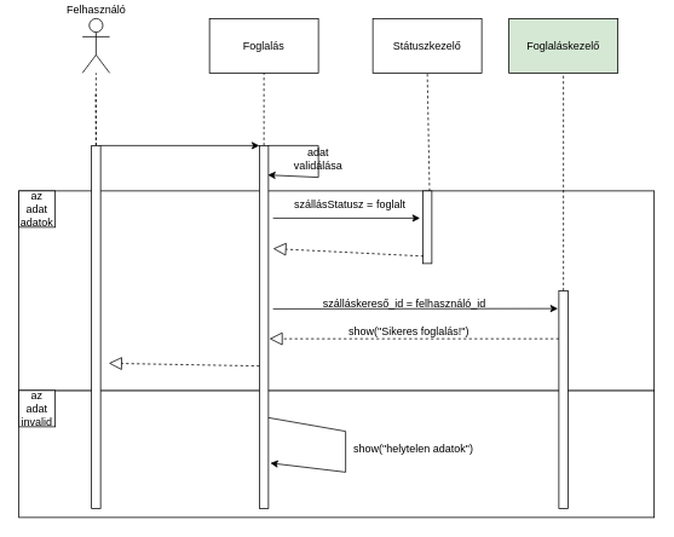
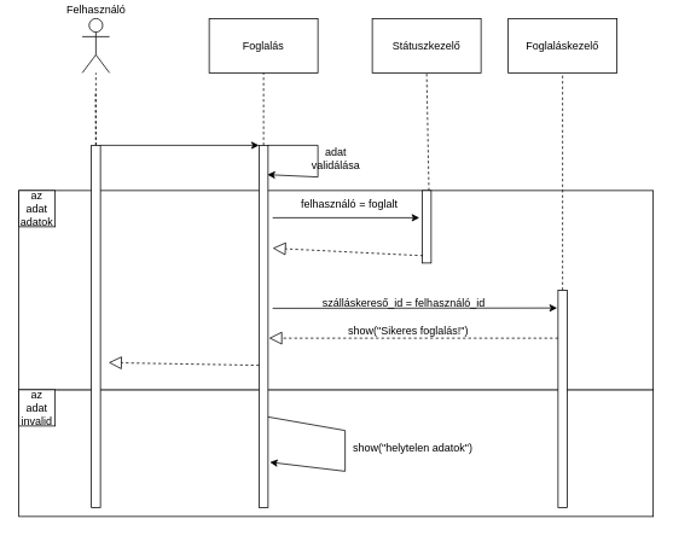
- <mxCell id="21" value="Foglaláskezelő" style="rounded=0;whiteSpace=wrap;html=1;fillColor=#d5e8d4;" vertex="1" parent="1"><mxGeometry x="560" y="20" width="120" height="60" as="geometry" /></mxCell>
+ <mxCell id="21" value="Foglaláskezelő" style="rounded=0;whiteSpace=wrap;html=1;" vertex="1" parent="1"><mxGeometry x="560" y="20" width="120" height="60" as="geometry" /></mxCell>
- <mxCell id="13" value="adat validálása" style="text;html=1;align=center;verticalAlign=middle;whiteSpace=wrap;rounded=0;" vertex="1" parent="1"><mxGeometry x="320" y="160" width="60" height="30" as="geometry" /></mxCell>
+ <mxCell id="13" value="adat validálása" style="text;html=1;align=center;verticalAlign=middle;whiteSpace=wrap;rounded=0;" vertex="1" parent="1"><mxGeometry x="340" y="160" width="60" height="30" as="geometry" /></mxCell>
- <mxCell id="19" value="szállásStatusz = foglalt" style="text;html=1;align=center;verticalAlign=middle;whiteSpace=wrap;rounded=0;" vertex="1" parent="1"><mxGeometry x="300" y="210" width="170" height="30" as="geometry" /></mxCell>
+ <mxCell id="19" value="felhasználó = foglalt" style="text;html=1;align=center;verticalAlign=middle;whiteSpace=wrap;rounded=0;" vertex="1" parent="1"><mxGeometry x="300" y="210" width="170" height="30" as="geometry" /></mxCell>
